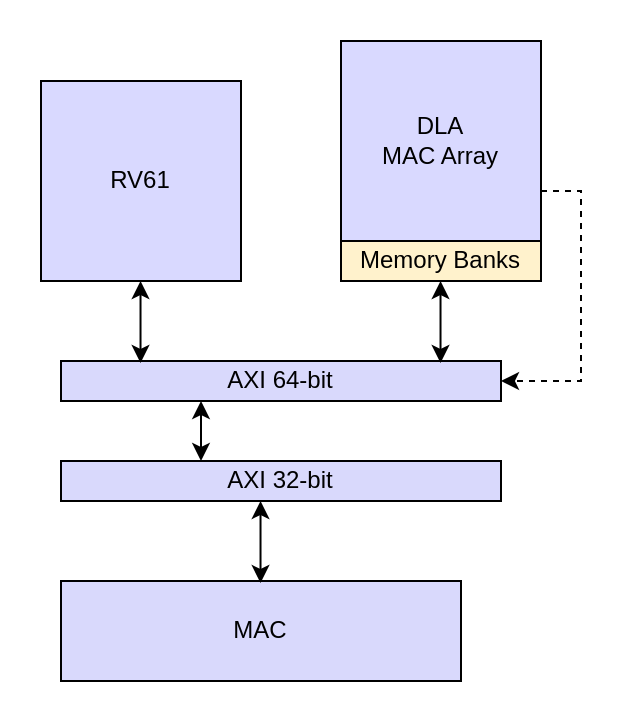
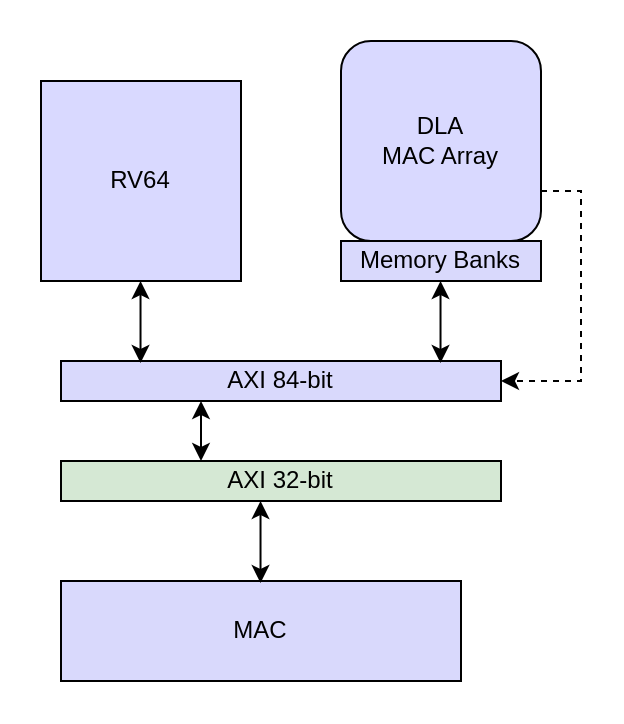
- <mxCell id="3" value="&lt;div&gt;DLA&lt;/div&gt;&lt;div&gt;MAC Array&lt;br&gt;&lt;/div&gt;" style="whiteSpace=wrap;html=1;aspect=fixed;fillColor=#d9d9ff;" vertex="1" parent="1"><mxGeometry x="170" width="100" height="100" as="geometry" y="20" /></mxCell>
+ <mxCell id="3" value="&lt;div&gt;DLA&lt;/div&gt;&lt;div&gt;MAC Array&lt;br&gt;&lt;/div&gt;" style="whiteSpace=wrap;html=1;aspect=fixed;fillColor=#d9d9ff;rounded=1;" vertex="1" parent="1"><mxGeometry x="170" width="100" height="100" as="geometry" y="20" /></mxCell>
- <mxCell id="2" value="RV61" style="whiteSpace=wrap;html=1;aspect=fixed;fillColor=#d9d9ff;" vertex="1" parent="1"><mxGeometry x="20" y="40" width="100" height="100" as="geometry" /></mxCell>
+ <mxCell id="2" value="RV64" style="whiteSpace=wrap;html=1;aspect=fixed;fillColor=#d9d9ff;" vertex="1" parent="1"><mxGeometry x="20" y="40" width="100" height="100" as="geometry" /></mxCell>
- <mxCell id="10" value="Memory Banks" style="rounded=0;whiteSpace=wrap;html=1;fillColor=#fff2cc;" vertex="1" parent="1"><mxGeometry x="170" y="120" width="100" height="20" as="geometry" /></mxCell>
+ <mxCell id="10" value="Memory Banks" style="rounded=0;whiteSpace=wrap;html=1;fillColor=#d9d9fc;" vertex="1" parent="1"><mxGeometry x="170" y="120" width="100" height="20" as="geometry" /></mxCell>
- <mxCell id="4" value="&lt;div&gt;AXI 64-bit&lt;br&gt;&lt;/div&gt;" style="rounded=0;whiteSpace=wrap;html=1;fillColor=#d9d9fc;" vertex="1" parent="1"><mxGeometry x="30" y="180" width="220" height="20" as="geometry" /></mxCell>
+ <mxCell id="4" value="&lt;div&gt;AXI 84-bit&lt;br&gt;&lt;/div&gt;" style="rounded=0;whiteSpace=wrap;html=1;fillColor=#d9d9fc;" vertex="1" parent="1"><mxGeometry x="30" y="180" width="220" height="20" as="geometry" /></mxCell>
- <mxCell id="5" value="&lt;div&gt;AXI 32-bit&lt;br&gt;&lt;/div&gt;" style="rounded=0;whiteSpace=wrap;html=1;fillColor=#d9d9fc;" vertex="1" parent="1"><mxGeometry x="30" y="230" width="220" height="20" as="geometry" /></mxCell>
+ <mxCell id="5" value="&lt;div&gt;AXI 32-bit&lt;br&gt;&lt;/div&gt;" style="rounded=0;whiteSpace=wrap;html=1;fillColor=#d5e8d4;" vertex="1" parent="1"><mxGeometry x="30" y="230" width="220" height="20" as="geometry" /></mxCell>
